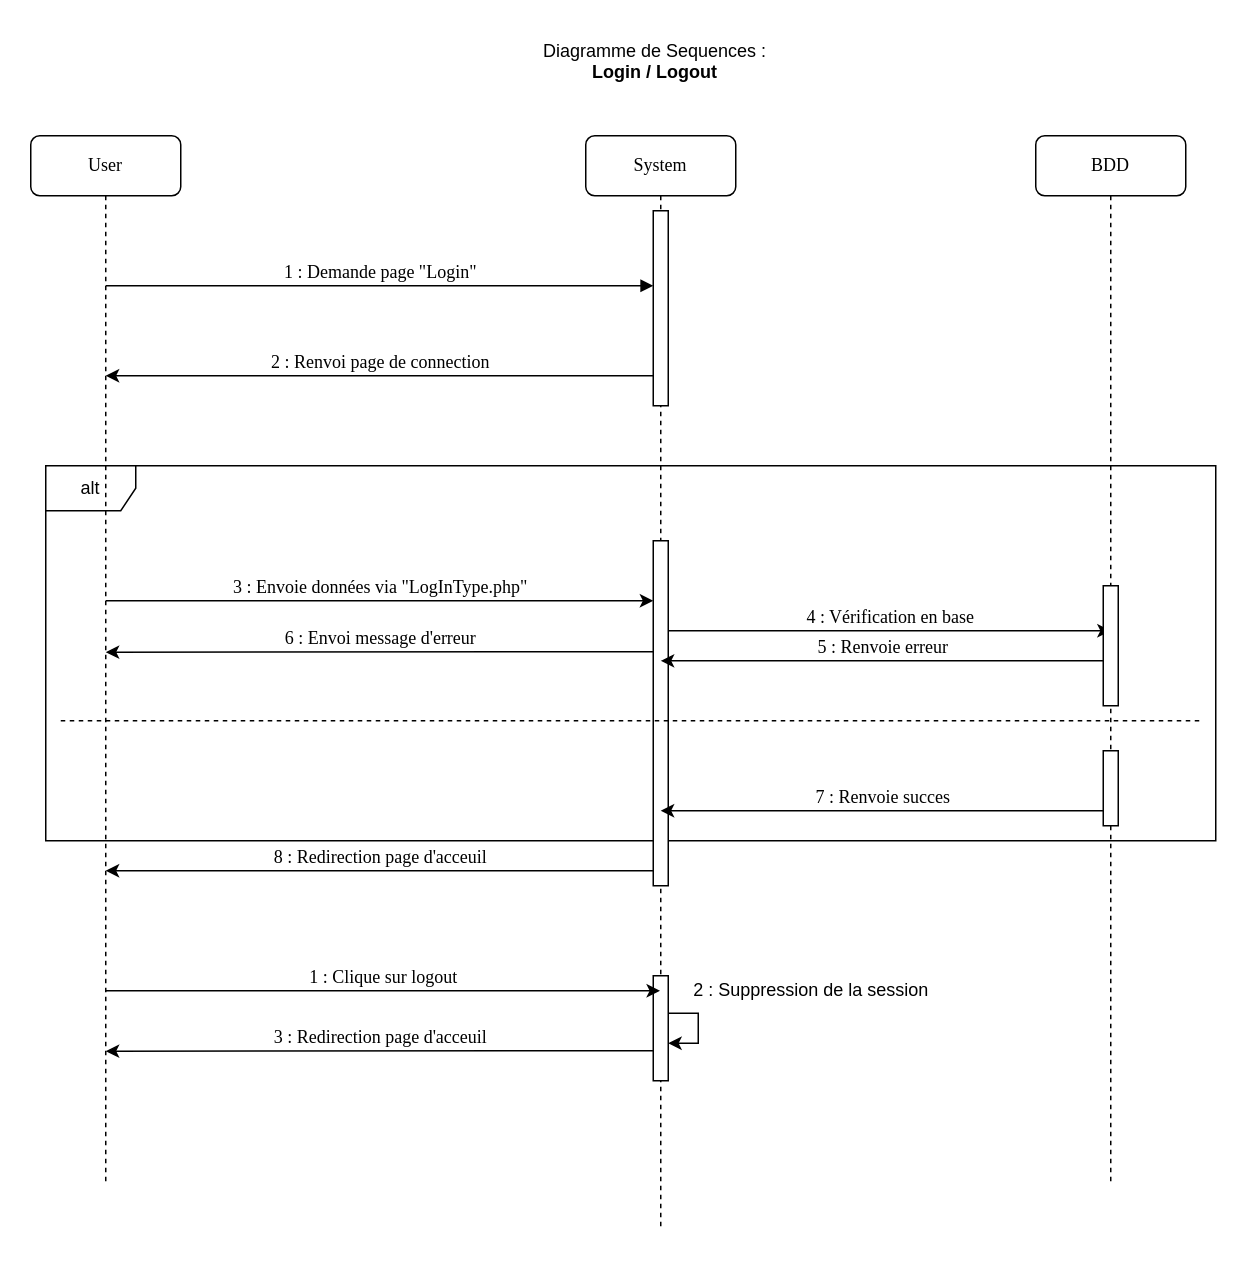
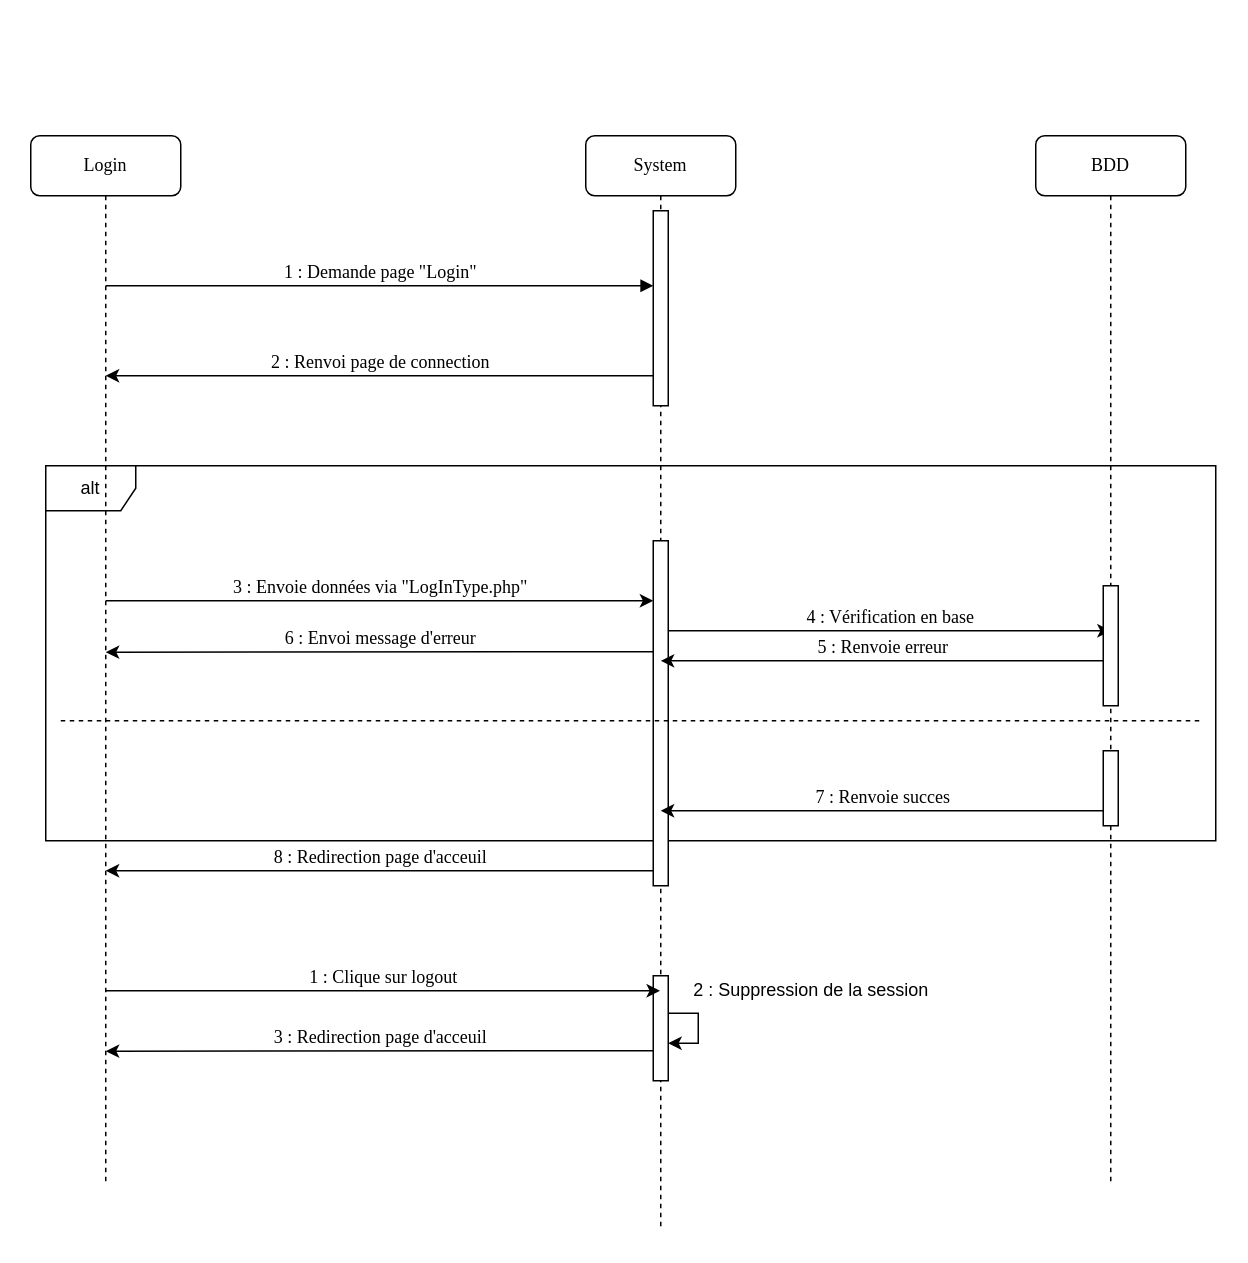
- <mxCell id="17" value="Diagramme de Sequences :&lt;br&gt;&lt;div style=&quot;text-align: center&quot;&gt;&lt;span&gt;&lt;b&gt;Login / Logout&lt;/b&gt;&lt;/span&gt;&lt;/div&gt;" style="text;html=1;" parent="1" vertex="1"><mxGeometry x="360" y="20" width="180" height="40" as="geometry" /></mxCell>
- <mxCell id="10" value="User" style="shape=umlLifeline;perimeter=lifelinePerimeter;whiteSpace=wrap;html=1;container=1;collapsible=0;recursiveResize=0;outlineConnect=0;rounded=1;shadow=0;comic=0;labelBackgroundColor=none;strokeWidth=1;fontFamily=Verdana;fontSize=12;align=center;" parent="1" vertex="1"><mxGeometry x="20" y="90" width="100" height="700" as="geometry" /></mxCell>
+ <mxCell id="10" value="Login" style="shape=umlLifeline;perimeter=lifelinePerimeter;whiteSpace=wrap;html=1;container=1;collapsible=0;recursiveResize=0;outlineConnect=0;rounded=1;shadow=0;comic=0;labelBackgroundColor=none;strokeWidth=1;fontFamily=Verdana;fontSize=12;align=center;" parent="1" vertex="1"><mxGeometry x="20" y="90" width="100" height="700" as="geometry" /></mxCell>
